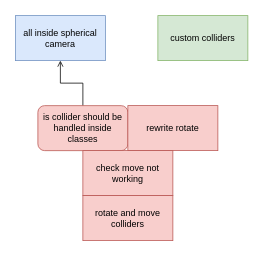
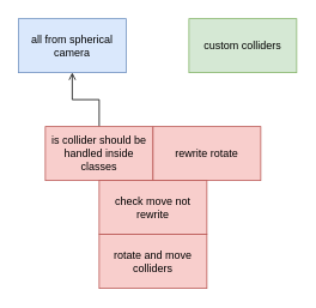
- <mxCell id="2" value="all inside spherical camera" style="rounded=0;whiteSpace=wrap;html=1;fillColor=#dae8fc;strokeColor=#6c8ebf;" vertex="1" parent="1"><mxGeometry x="20" y="20" width="120" height="60" as="geometry" /></mxCell>
+ <mxCell id="2" value="all from spherical camera" style="rounded=0;whiteSpace=wrap;html=1;fillColor=#dae8fc;strokeColor=#6c8ebf;" vertex="1" parent="1"><mxGeometry x="20" y="20" width="120" height="60" as="geometry" /></mxCell>
- <mxCell id="5" value="is collider should be handled inside classes" style="whiteSpace=wrap;html=1;fillColor=#f8cecc;strokeColor=#b85450;rounded=1;" vertex="1" parent="1"><mxGeometry x="50" y="140" width="120" height="60" as="geometry" /></mxCell>
+ <mxCell id="5" value="is collider should be handled inside classes" style="rounded=0;whiteSpace=wrap;html=1;fillColor=#f8cecc;strokeColor=#b85450;" vertex="1" parent="1"><mxGeometry x="50" y="140" width="120" height="60" as="geometry" /></mxCell>
- <mxCell id="7" value="check move not working" style="rounded=0;whiteSpace=wrap;html=1;fillColor=#f8cecc;strokeColor=#b85450;" vertex="1" parent="1"><mxGeometry x="110" y="200" width="120" height="60" as="geometry" /></mxCell>
+ <mxCell id="7" value="check move not rewrite" style="rounded=0;whiteSpace=wrap;html=1;fillColor=#f8cecc;strokeColor=#b85450;" vertex="1" parent="1"><mxGeometry x="110" y="200" width="120" height="60" as="geometry" /></mxCell>
